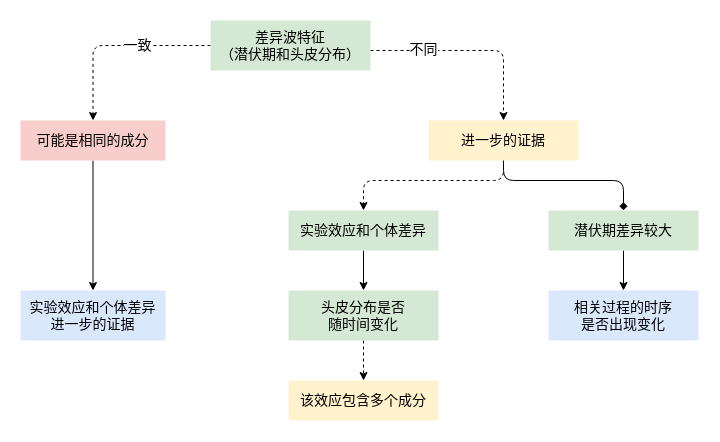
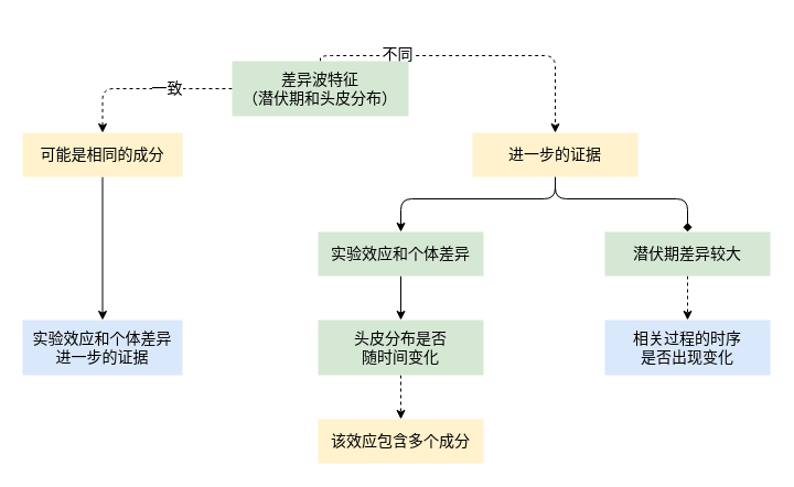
- <mxCell id="6" value="差异波特征&lt;br style=&quot;font-size: 14px;&quot;&gt;（潜伏期和头皮分布）" style="rounded=0;whiteSpace=wrap;html=1;fontSize=14;fontFamily=Helvetica;fillColor=#d5e8d4;strokeColor=none;" vertex="1" parent="1"><mxGeometry x="210" y="20" width="160" height="50" as="geometry" /></mxCell>
+ <mxCell id="6" value="差异波特征&lt;br style=&quot;font-size: 14px;&quot;&gt;（潜伏期和头皮分布）" style="rounded=0;whiteSpace=wrap;html=1;fontSize=14;fontFamily=Helvetica;fillColor=#d5e8d4;strokeColor=none;" vertex="1" parent="1"><mxGeometry x="210" y="55" width="160" height="50" as="geometry" /></mxCell>
- <mxCell id="8" value="可能是相同的成分" style="rounded=0;whiteSpace=wrap;html=1;fontSize=14;fontFamily=Helvetica;fillColor=#f8cecc;strokeColor=none;" vertex="1" parent="1"><mxGeometry x="20" y="120" width="145" height="40" as="geometry" /></mxCell>
+ <mxCell id="8" value="可能是相同的成分" style="rounded=0;whiteSpace=wrap;html=1;fontSize=14;fontFamily=Helvetica;fillColor=#fff2cc;strokeColor=none;" vertex="1" parent="1"><mxGeometry x="20" y="120" width="145" height="40" as="geometry" /></mxCell>
- <mxCell id="13" style="edgeStyle=orthogonalEdgeStyle;rounded=1;orthogonalLoop=1;jettySize=auto;html=1;entryX=0.5;entryY=0;entryDx=0;entryDy=0;fontFamily=Helvetica;fontSize=16;dashed=1;" edge="1" parent="1" source="15" target="12"><mxGeometry relative="1" as="geometry"><Array as="points"><mxPoint x="503" y="180" /><mxPoint x="363" y="180" /></Array></mxGeometry></mxCell>
+ <mxCell id="13" style="edgeStyle=orthogonalEdgeStyle;rounded=1;orthogonalLoop=1;jettySize=auto;html=1;entryX=0.5;entryY=0;entryDx=0;entryDy=0;fontFamily=Helvetica;fontSize=16;" edge="1" parent="1" source="15" target="12"><mxGeometry relative="1" as="geometry"><Array as="points"><mxPoint x="503" y="180" /><mxPoint x="363" y="180" /></Array></mxGeometry></mxCell>
- <mxCell id="9" style="edgeStyle=orthogonalEdgeStyle;rounded=1;orthogonalLoop=1;jettySize=auto;html=1;entryX=0.5;entryY=0;entryDx=0;entryDy=0;fontFamily=Helvetica;fontSize=14;" edge="1" parent="1" source="10" target="19"><mxGeometry relative="1" as="geometry" /></mxCell>
+ <mxCell id="9" style="edgeStyle=orthogonalEdgeStyle;rounded=1;orthogonalLoop=1;jettySize=auto;html=1;entryX=0.5;entryY=0;entryDx=0;entryDy=0;fontFamily=Helvetica;fontSize=14;dashed=1;" edge="1" parent="1" source="10" target="19"><mxGeometry relative="1" as="geometry" /></mxCell>
